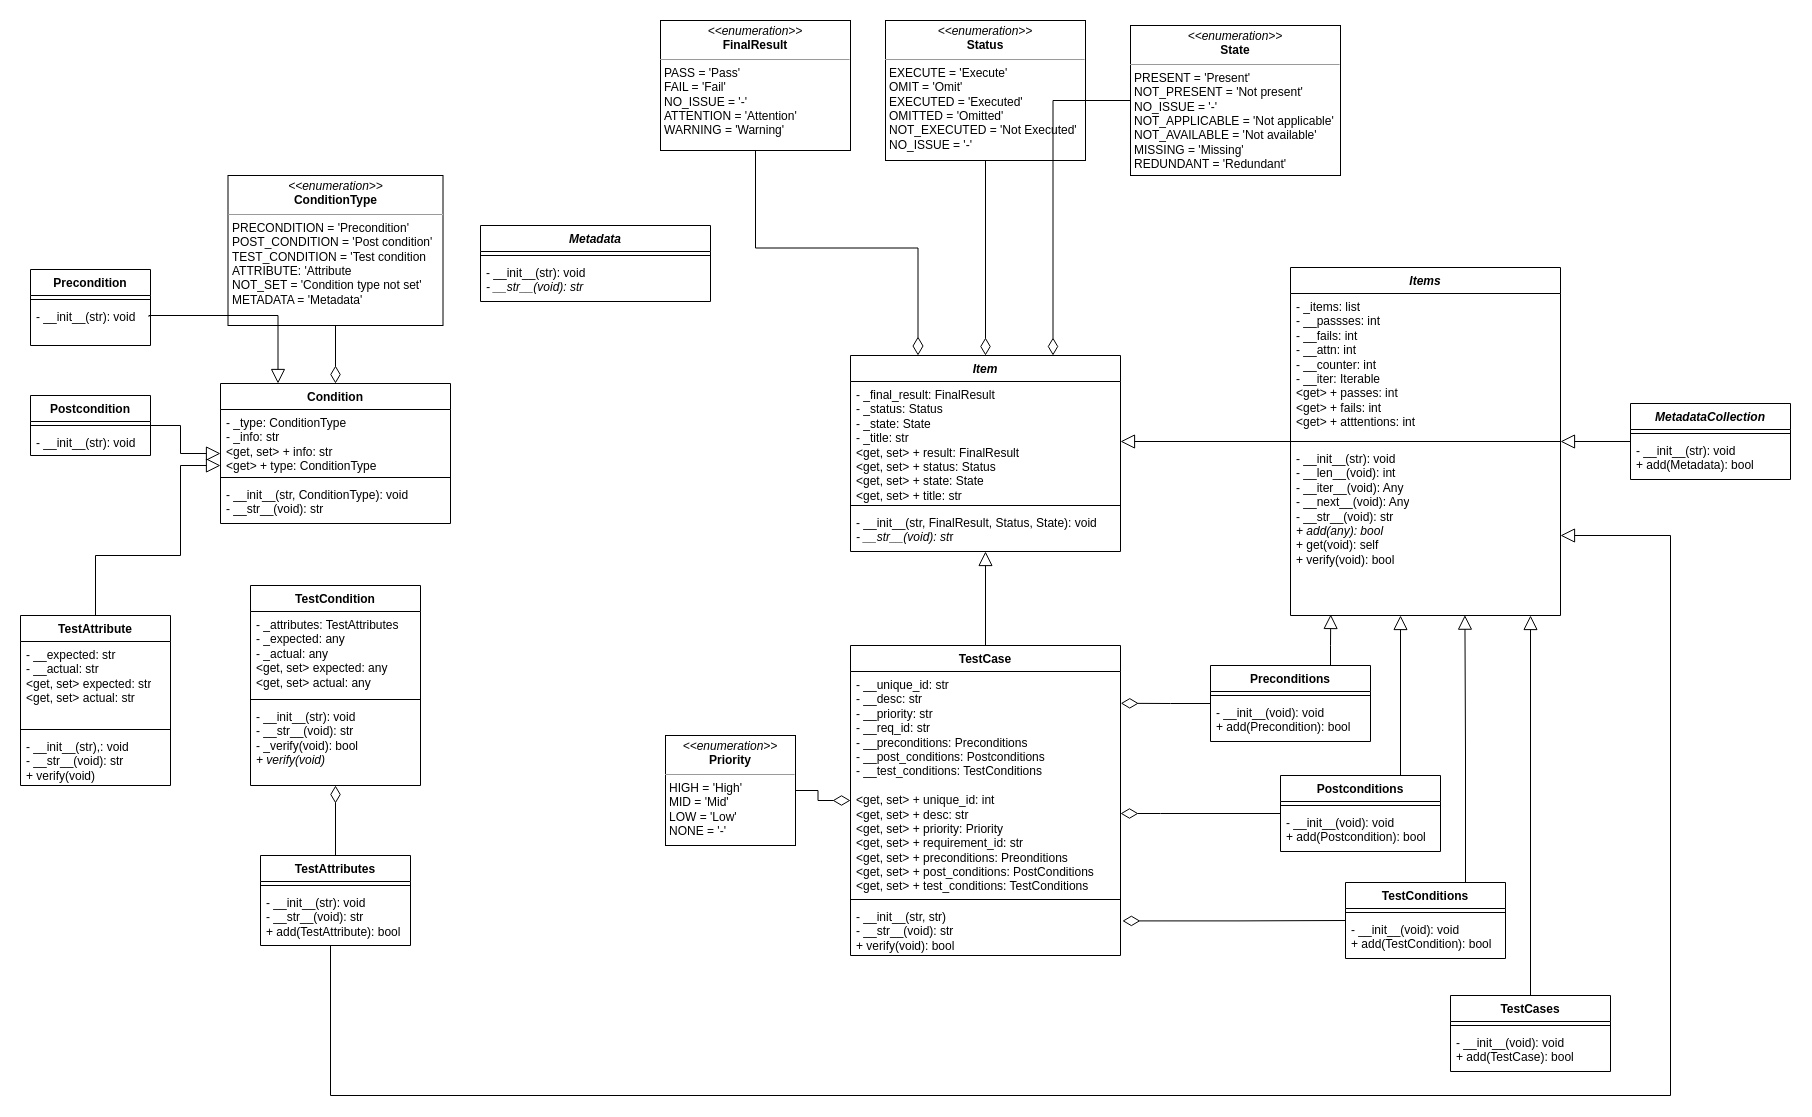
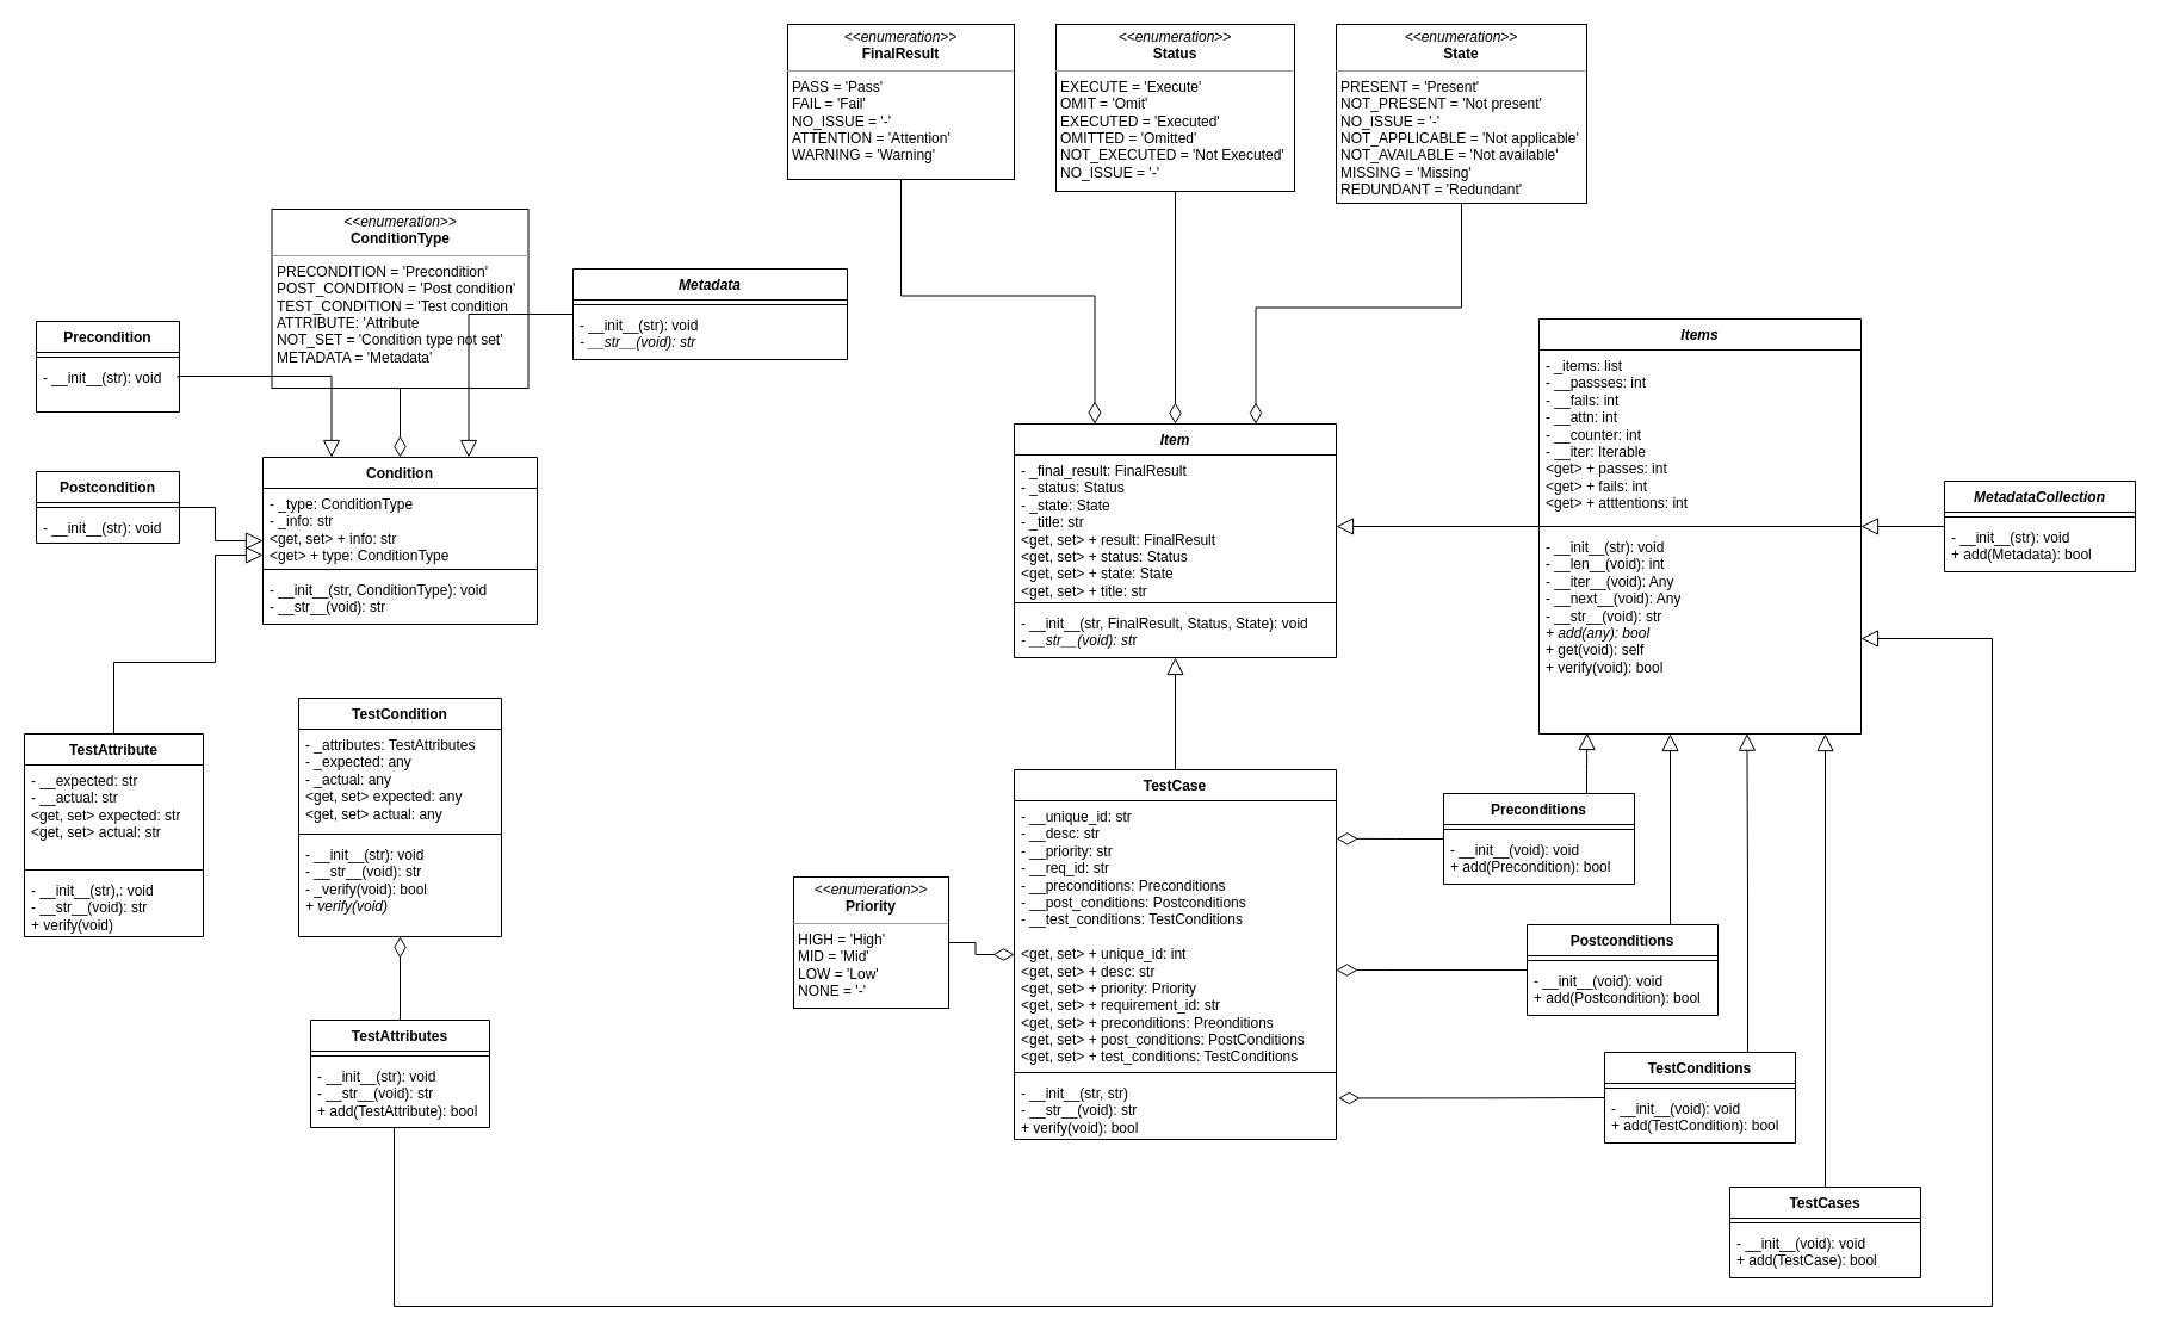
- <mxCell id="11" value="&lt;p style=&quot;margin:0px;margin-top:4px;text-align:center;&quot;&gt;&lt;i&gt;&amp;lt;&amp;lt;enumeration&amp;gt;&amp;gt;&lt;/i&gt;&lt;br&gt;&lt;b&gt;State&lt;/b&gt;&lt;/p&gt;&lt;hr size=&quot;1&quot;&gt;&lt;p style=&quot;margin:0px;margin-left:4px;&quot;&gt;&lt;span style=&quot;background-color: initial;&quot;&gt;PRESENT = 'Present'&lt;/span&gt;&lt;br&gt;&lt;/p&gt;&lt;p style=&quot;margin:0px;margin-left:4px;&quot;&gt;&lt;span style=&quot;background-color: initial;&quot;&gt;NOT_PRESENT = 'Not present'&lt;/span&gt;&lt;/p&gt;&lt;p style=&quot;margin:0px;margin-left:4px;&quot;&gt;&lt;span style=&quot;background-color: initial;&quot;&gt;NO_ISSUE = '-'&lt;/span&gt;&lt;/p&gt;&lt;p style=&quot;margin:0px;margin-left:4px;&quot;&gt;&lt;span style=&quot;background-color: initial;&quot;&gt;NOT_APPLICABLE = 'Not applicable'&lt;/span&gt;&lt;/p&gt;&lt;p style=&quot;margin:0px;margin-left:4px;&quot;&gt;&lt;span style=&quot;background-color: initial;&quot;&gt;NOT_AVAILABLE = 'Not available'&lt;/span&gt;&lt;/p&gt;&lt;p style=&quot;margin:0px;margin-left:4px;&quot;&gt;&lt;span style=&quot;background-color: initial;&quot;&gt;MISSING = 'Missing'&lt;/span&gt;&lt;/p&gt;&lt;p style=&quot;margin:0px;margin-left:4px;&quot;&gt;&lt;span style=&quot;background-color: initial;&quot;&gt;REDUNDANT = 'Redundant'&lt;/span&gt;&lt;/p&gt;" style="verticalAlign=top;align=left;overflow=fill;fontSize=12;fontFamily=Helvetica;html=1;whiteSpace=wrap;" parent="1" vertex="1"><mxGeometry x="1130" y="25" width="210" height="150" as="geometry" /></mxCell>
+ <mxCell id="11" value="&lt;p style=&quot;margin:0px;margin-top:4px;text-align:center;&quot;&gt;&lt;i&gt;&amp;lt;&amp;lt;enumeration&amp;gt;&amp;gt;&lt;/i&gt;&lt;br&gt;&lt;b&gt;State&lt;/b&gt;&lt;/p&gt;&lt;hr size=&quot;1&quot;&gt;&lt;p style=&quot;margin:0px;margin-left:4px;&quot;&gt;&lt;span style=&quot;background-color: initial;&quot;&gt;PRESENT = 'Present'&lt;/span&gt;&lt;br&gt;&lt;/p&gt;&lt;p style=&quot;margin:0px;margin-left:4px;&quot;&gt;&lt;span style=&quot;background-color: initial;&quot;&gt;NOT_PRESENT = 'Not present'&lt;/span&gt;&lt;/p&gt;&lt;p style=&quot;margin:0px;margin-left:4px;&quot;&gt;&lt;span style=&quot;background-color: initial;&quot;&gt;NO_ISSUE = '-'&lt;/span&gt;&lt;/p&gt;&lt;p style=&quot;margin:0px;margin-left:4px;&quot;&gt;&lt;span style=&quot;background-color: initial;&quot;&gt;NOT_APPLICABLE = 'Not applicable'&lt;/span&gt;&lt;/p&gt;&lt;p style=&quot;margin:0px;margin-left:4px;&quot;&gt;&lt;span style=&quot;background-color: initial;&quot;&gt;NOT_AVAILABLE = 'Not available'&lt;/span&gt;&lt;/p&gt;&lt;p style=&quot;margin:0px;margin-left:4px;&quot;&gt;&lt;span style=&quot;background-color: initial;&quot;&gt;MISSING = 'Missing'&lt;/span&gt;&lt;/p&gt;&lt;p style=&quot;margin:0px;margin-left:4px;&quot;&gt;&lt;span style=&quot;background-color: initial;&quot;&gt;REDUNDANT = 'Redundant'&lt;/span&gt;&lt;/p&gt;" style="verticalAlign=top;align=left;overflow=fill;fontSize=12;fontFamily=Helvetica;html=1;whiteSpace=wrap;" parent="1" vertex="1"><mxGeometry x="1120" y="20" width="210" height="150" as="geometry" /></mxCell>
+ <mxCell id="49" style="edgeStyle=orthogonalEdgeStyle;rounded=0;orthogonalLoop=1;jettySize=auto;html=1;entryX=0.75;entryY=0;entryDx=0;entryDy=0;endArrow=block;endFill=0;endSize=12;" parent="1" source="50" target="25" edge="1"><mxGeometry relative="1" as="geometry" /></mxCell>
